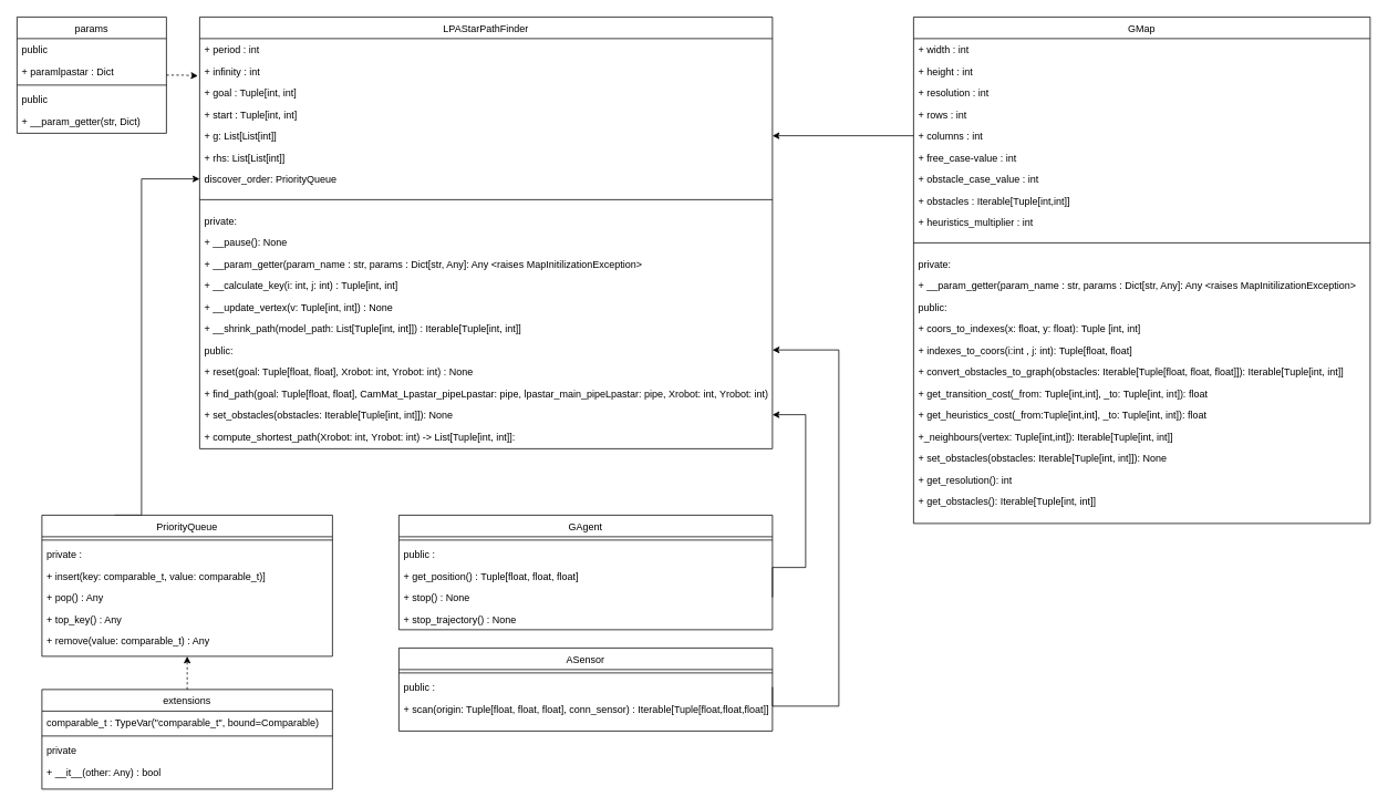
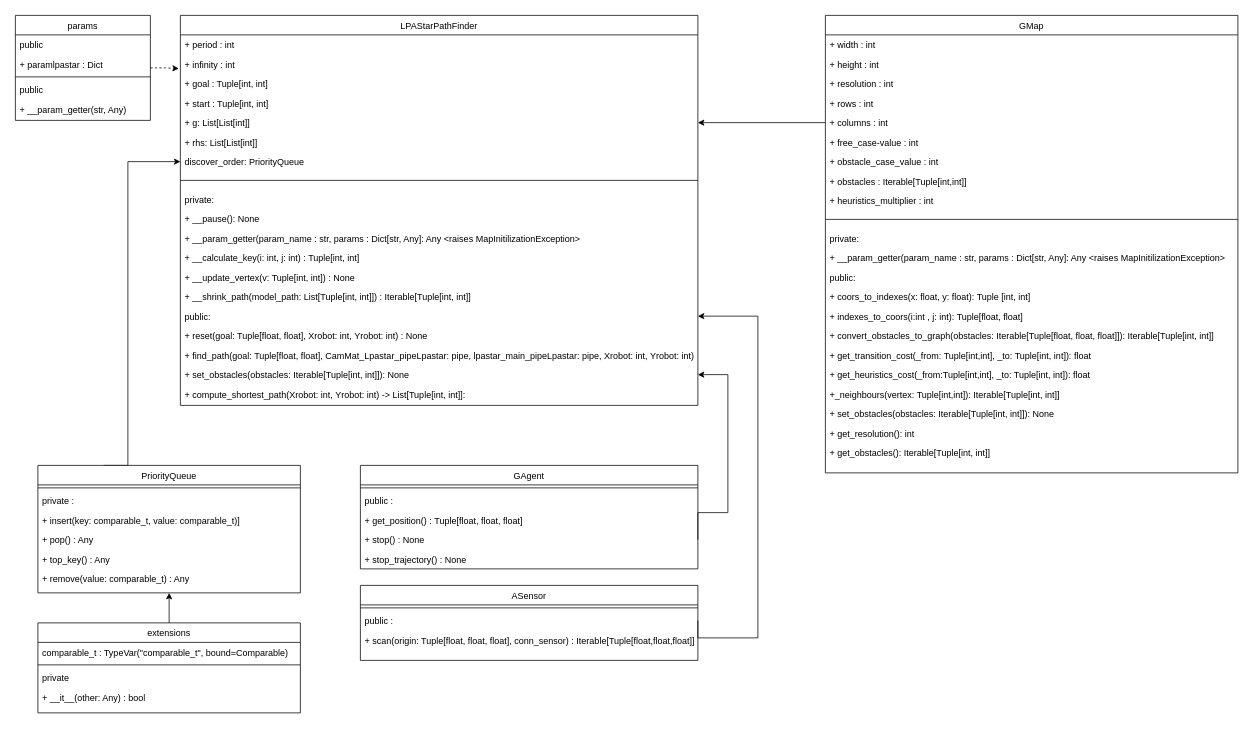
- <mxCell id="78" value="+ __param_getter(str, Dict)" style="text;align=left;verticalAlign=top;spacingLeft=4;spacingRight=4;overflow=hidden;rotatable=0;points=[[0,0.5],[1,0.5]];portConstraint=eastwest;" vertex="1" parent="73"><mxGeometry y="112" width="180" height="26" as="geometry" /></mxCell>
+ <mxCell id="78" value="+ __param_getter(str, Any)" style="text;align=left;verticalAlign=top;spacingLeft=4;spacingRight=4;overflow=hidden;rotatable=0;points=[[0,0.5],[1,0.5]];portConstraint=eastwest;" vertex="1" parent="73"><mxGeometry y="112" width="180" height="26" as="geometry" /></mxCell>
- <mxCell id="66" style="edgeStyle=orthogonalEdgeStyle;rounded=0;orthogonalLoop=1;jettySize=auto;html=1;exitX=0.5;exitY=0;exitDx=0;exitDy=0;entryX=0.5;entryY=1;entryDx=0;entryDy=0;dashed=1;" edge="1" parent="1" source="67" target="59"><mxGeometry relative="1" as="geometry" /></mxCell>
+ <mxCell id="66" style="edgeStyle=orthogonalEdgeStyle;rounded=0;orthogonalLoop=1;jettySize=auto;html=1;exitX=0.5;exitY=0;exitDx=0;exitDy=0;entryX=0.5;entryY=1;entryDx=0;entryDy=0;" edge="1" parent="1" source="67" target="59"><mxGeometry relative="1" as="geometry" /></mxCell>
